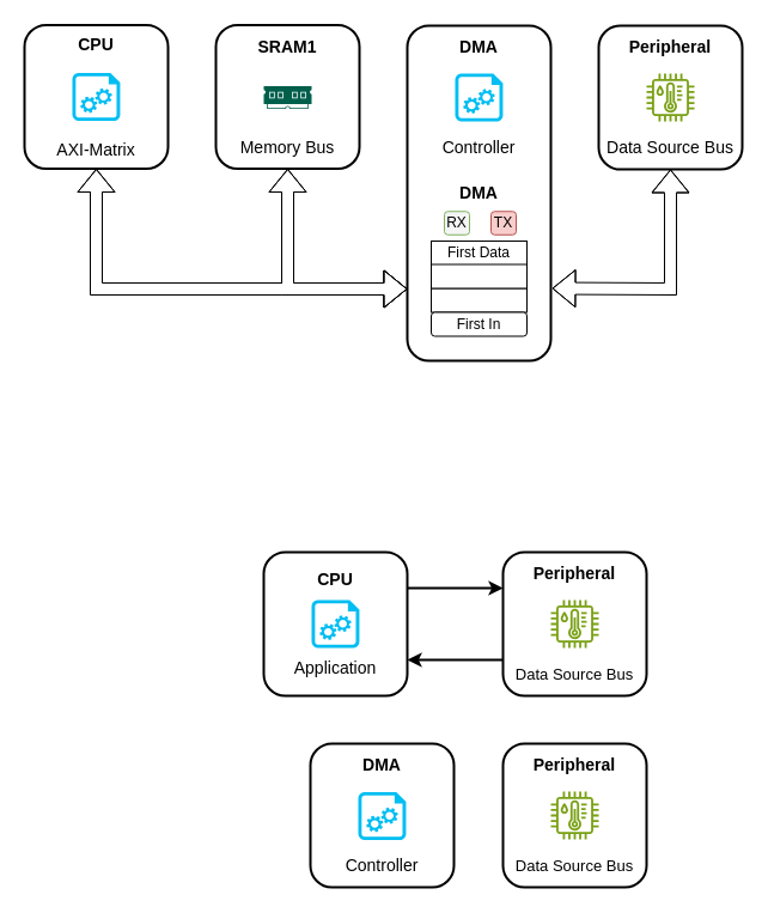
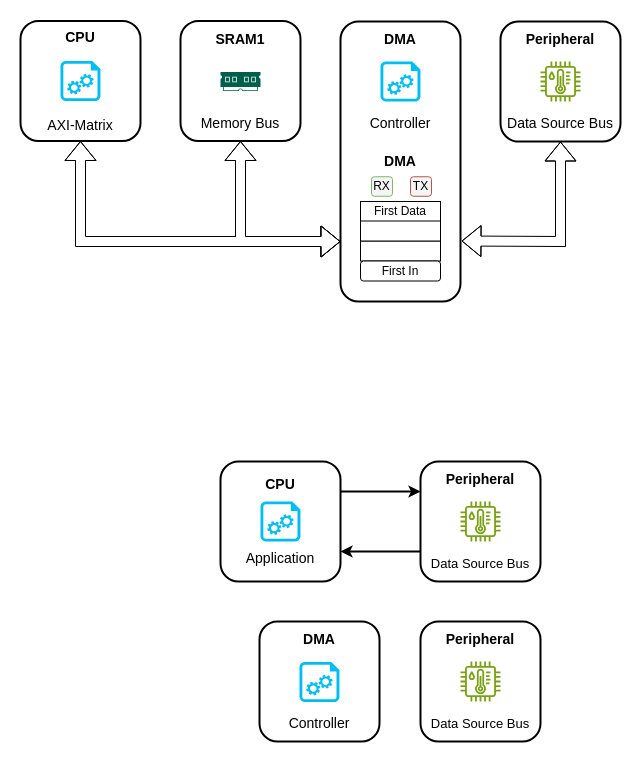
- <mxCell id="21" value="TX" style="rounded=1;whiteSpace=wrap;html=1;fillColor=#f8cecc;strokeColor=#b85450;" vertex="1" parent="1"><mxGeometry x="410" y="176.25" width="21" height="19.5" as="geometry" /></mxCell>
+ <mxCell id="21" value="TX" style="rounded=1;whiteSpace=wrap;html=1;fillColor=#f5f5f5;strokeColor=#b85450;" vertex="1" parent="1"><mxGeometry x="410" y="176.25" width="21" height="19.5" as="geometry" /></mxCell>
